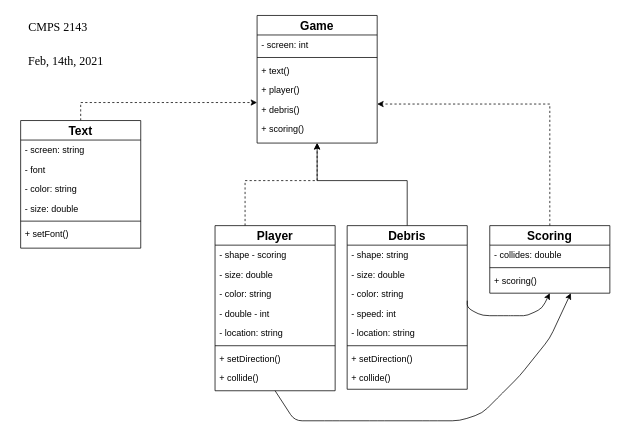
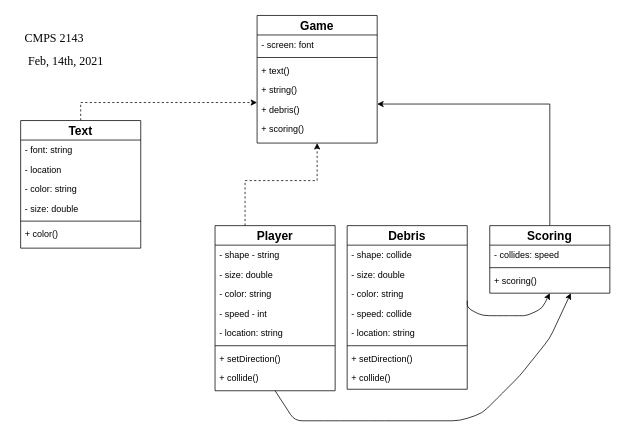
- <mxCell id="44" value="CMPS 2143" style="text;html=1;strokeColor=none;fillColor=none;align=center;verticalAlign=middle;whiteSpace=wrap;rounded=0;fontSize=16;fontFamily=Comic Sans MS;" vertex="1" parent="1"><mxGeometry x="32" y="25" width="90" height="20" as="geometry" /></mxCell>
+ <mxCell id="44" value="CMPS 2143" style="text;html=1;strokeColor=none;fillColor=none;align=center;verticalAlign=middle;whiteSpace=wrap;rounded=0;fontSize=16;fontFamily=Comic Sans MS;" vertex="1" parent="1"><mxGeometry x="27" y="40" width="90" height="20" as="geometry" /></mxCell>
- <mxCell id="3" value="- screen: int" style="text;align=left;verticalAlign=top;spacingLeft=4;spacingRight=4;overflow=hidden;rotatable=0;points=[[0,0.5],[1,0.5]];portConstraint=eastwest;" parent="2" vertex="1"><mxGeometry y="26" width="160" height="26" as="geometry" /></mxCell>
+ <mxCell id="3" value="- screen: font" style="text;align=left;verticalAlign=top;spacingLeft=4;spacingRight=4;overflow=hidden;rotatable=0;points=[[0,0.5],[1,0.5]];portConstraint=eastwest;" parent="2" vertex="1"><mxGeometry y="26" width="160" height="26" as="geometry" /></mxCell>
- <mxCell id="6" value="+ player()" style="text;align=left;verticalAlign=top;spacingLeft=4;spacingRight=4;overflow=hidden;rotatable=0;points=[[0,0.5],[1,0.5]];portConstraint=eastwest;" vertex="1" parent="2"><mxGeometry y="86" width="160" height="26" as="geometry" /></mxCell>
+ <mxCell id="6" value="+ string()" style="text;align=left;verticalAlign=top;spacingLeft=4;spacingRight=4;overflow=hidden;rotatable=0;points=[[0,0.5],[1,0.5]];portConstraint=eastwest;" vertex="1" parent="2"><mxGeometry y="86" width="160" height="26" as="geometry" /></mxCell>
- <mxCell id="37" style="edgeStyle=orthogonalEdgeStyle;rounded=0;orthogonalLoop=1;jettySize=auto;html=1;exitX=0.5;exitY=0;exitDx=0;exitDy=0;fontSize=16;entryX=1;entryY=0.231;entryDx=0;entryDy=0;entryPerimeter=0;dashed=1;" edge="1" parent="1" source="38" target="7"><mxGeometry relative="1" as="geometry"><mxPoint x="502" y="128.004" as="targetPoint" /></mxGeometry></mxCell>
+ <mxCell id="37" style="edgeStyle=orthogonalEdgeStyle;rounded=0;orthogonalLoop=1;jettySize=auto;html=1;exitX=0.5;exitY=0;exitDx=0;exitDy=0;fontSize=16;entryX=1;entryY=0.231;entryDx=0;entryDy=0;entryPerimeter=0;" edge="1" parent="1" source="38" target="7"><mxGeometry relative="1" as="geometry"><mxPoint x="502" y="128.004" as="targetPoint" /></mxGeometry></mxCell>
- <mxCell id="31" value="- screen: string" style="text;align=left;verticalAlign=top;spacingLeft=4;spacingRight=4;overflow=hidden;rotatable=0;points=[[0,0.5],[1,0.5]];portConstraint=eastwest;" vertex="1" parent="30"><mxGeometry y="26" width="160" height="26" as="geometry" /></mxCell>
+ <mxCell id="31" value="- font: string" style="text;align=left;verticalAlign=top;spacingLeft=4;spacingRight=4;overflow=hidden;rotatable=0;points=[[0,0.5],[1,0.5]];portConstraint=eastwest;" vertex="1" parent="30"><mxGeometry y="26" width="160" height="26" as="geometry" /></mxCell>
- <mxCell id="32" value="- font" style="text;align=left;verticalAlign=top;spacingLeft=4;spacingRight=4;overflow=hidden;rotatable=0;points=[[0,0.5],[1,0.5]];portConstraint=eastwest;rounded=0;shadow=0;html=0;" vertex="1" parent="30"><mxGeometry y="52" width="160" height="26" as="geometry" /></mxCell>
+ <mxCell id="32" value="- location" style="text;align=left;verticalAlign=top;spacingLeft=4;spacingRight=4;overflow=hidden;rotatable=0;points=[[0,0.5],[1,0.5]];portConstraint=eastwest;rounded=0;shadow=0;html=0;" vertex="1" parent="30"><mxGeometry y="52" width="160" height="26" as="geometry" /></mxCell>
- <mxCell id="19" style="edgeStyle=orthogonalEdgeStyle;rounded=0;orthogonalLoop=1;jettySize=auto;html=1;entryX=0.5;entryY=1;entryDx=0;entryDy=0;" edge="1" parent="1" source="20" target="2"><mxGeometry relative="1" as="geometry"><Array as="points"><mxPoint x="542" y="240" /><mxPoint x="422" y="240" /></Array></mxGeometry></mxCell>
- <mxCell id="36" value="+ setFont()" style="text;align=left;verticalAlign=top;spacingLeft=4;spacingRight=4;overflow=hidden;rotatable=0;points=[[0,0.5],[1,0.5]];portConstraint=eastwest;rounded=0;shadow=0;html=0;" vertex="1" parent="30"><mxGeometry y="138" width="160" height="26" as="geometry" /></mxCell>
+ <mxCell id="36" value="+ color()" style="text;align=left;verticalAlign=top;spacingLeft=4;spacingRight=4;overflow=hidden;rotatable=0;points=[[0,0.5],[1,0.5]];portConstraint=eastwest;rounded=0;shadow=0;html=0;" vertex="1" parent="30"><mxGeometry y="138" width="160" height="26" as="geometry" /></mxCell>
- <mxCell id="11" value="- shape - scoring" style="text;align=left;verticalAlign=top;spacingLeft=4;spacingRight=4;overflow=hidden;rotatable=0;points=[[0,0.5],[1,0.5]];portConstraint=eastwest;" vertex="1" parent="10"><mxGeometry y="26" width="160" height="26" as="geometry" /></mxCell>
+ <mxCell id="11" value="- shape - string" style="text;align=left;verticalAlign=top;spacingLeft=4;spacingRight=4;overflow=hidden;rotatable=0;points=[[0,0.5],[1,0.5]];portConstraint=eastwest;" vertex="1" parent="10"><mxGeometry y="26" width="160" height="26" as="geometry" /></mxCell>
- <mxCell id="21" value="- shape: string" style="text;align=left;verticalAlign=top;spacingLeft=4;spacingRight=4;overflow=hidden;rotatable=0;points=[[0,0.5],[1,0.5]];portConstraint=eastwest;" vertex="1" parent="20"><mxGeometry y="26" width="160" height="26" as="geometry" /></mxCell>
+ <mxCell id="21" value="- shape: collide" style="text;align=left;verticalAlign=top;spacingLeft=4;spacingRight=4;overflow=hidden;rotatable=0;points=[[0,0.5],[1,0.5]];portConstraint=eastwest;" vertex="1" parent="20"><mxGeometry y="26" width="160" height="26" as="geometry" /></mxCell>
- <mxCell id="39" value="- collides: double" style="text;align=left;verticalAlign=top;spacingLeft=4;spacingRight=4;overflow=hidden;rotatable=0;points=[[0,0.5],[1,0.5]];portConstraint=eastwest;" vertex="1" parent="38"><mxGeometry y="26" width="160" height="26" as="geometry" /></mxCell>
+ <mxCell id="39" value="- collides: speed" style="text;align=left;verticalAlign=top;spacingLeft=4;spacingRight=4;overflow=hidden;rotatable=0;points=[[0,0.5],[1,0.5]];portConstraint=eastwest;" vertex="1" parent="38"><mxGeometry y="26" width="160" height="26" as="geometry" /></mxCell>
- <mxCell id="14" value="- double - int" style="text;align=left;verticalAlign=top;spacingLeft=4;spacingRight=4;overflow=hidden;rotatable=0;points=[[0,0.5],[1,0.5]];portConstraint=eastwest;" vertex="1" parent="10"><mxGeometry y="104" width="160" height="26" as="geometry" /></mxCell>
+ <mxCell id="14" value="- speed - int" style="text;align=left;verticalAlign=top;spacingLeft=4;spacingRight=4;overflow=hidden;rotatable=0;points=[[0,0.5],[1,0.5]];portConstraint=eastwest;" vertex="1" parent="10"><mxGeometry y="104" width="160" height="26" as="geometry" /></mxCell>
- <mxCell id="24" value="- speed: int" style="text;align=left;verticalAlign=top;spacingLeft=4;spacingRight=4;overflow=hidden;rotatable=0;points=[[0,0.5],[1,0.5]];portConstraint=eastwest;rounded=0;shadow=0;html=0;" vertex="1" parent="20"><mxGeometry y="104" width="160" height="26" as="geometry" /></mxCell>
+ <mxCell id="24" value="- speed: collide" style="text;align=left;verticalAlign=top;spacingLeft=4;spacingRight=4;overflow=hidden;rotatable=0;points=[[0,0.5],[1,0.5]];portConstraint=eastwest;rounded=0;shadow=0;html=0;" vertex="1" parent="20"><mxGeometry y="104" width="160" height="26" as="geometry" /></mxCell>
